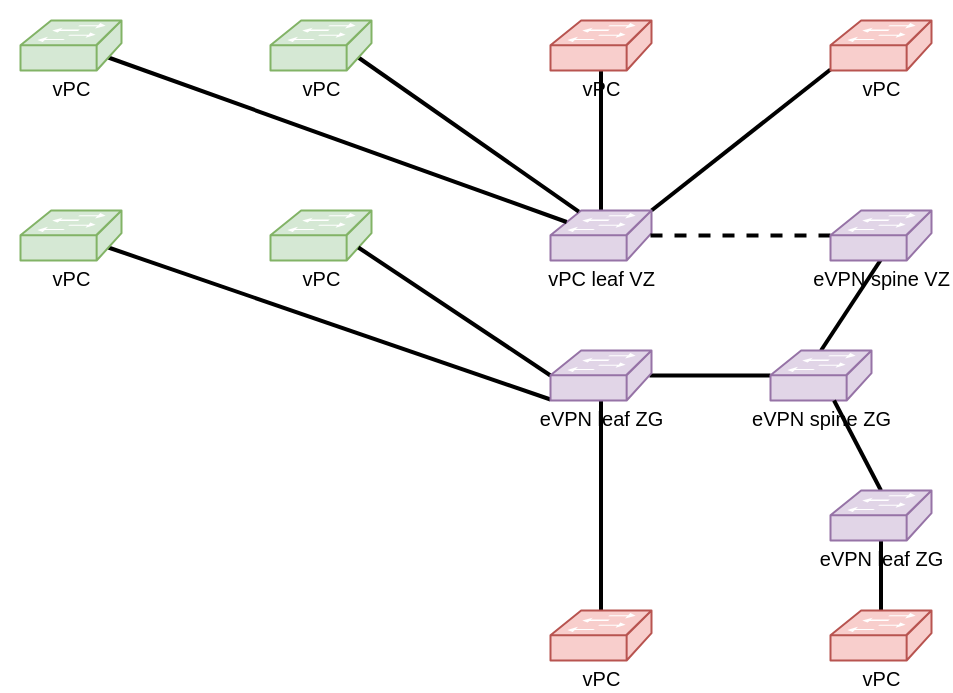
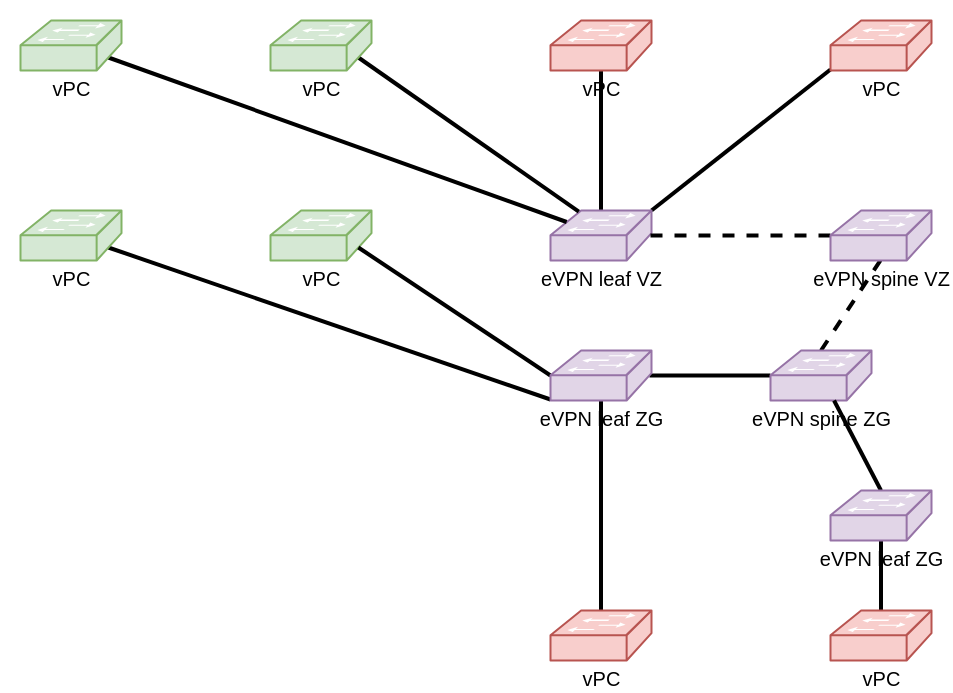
- <mxCell id="16" value="vPC leaf VZ" style="shape=mxgraph.cisco.switches.workgroup_switch;html=1;dashed=0;fillColor=#e1d5e7;strokeColor=#9673a6;strokeWidth=2;verticalLabelPosition=bottom;verticalAlign=top;fontFamily=Helvetica;fontSize=20;" parent="1" vertex="1"><mxGeometry x="550" y="210" width="101" height="50" as="geometry" /></mxCell>
+ <mxCell id="16" value="eVPN leaf VZ" style="shape=mxgraph.cisco.switches.workgroup_switch;html=1;dashed=0;fillColor=#e1d5e7;strokeColor=#9673a6;strokeWidth=2;verticalLabelPosition=bottom;verticalAlign=top;fontFamily=Helvetica;fontSize=20;" parent="1" vertex="1"><mxGeometry x="550" y="210" width="101" height="50" as="geometry" /></mxCell>
- <mxCell id="12" style="edgeStyle=none;rounded=0;orthogonalLoop=1;jettySize=auto;html=1;exitX=0.5;exitY=0;exitDx=0;exitDy=0;exitPerimeter=0;entryX=0.5;entryY=0.98;entryDx=0;entryDy=0;entryPerimeter=0;endArrow=none;endFill=0;strokeWidth=4;" parent="1" source="13" target="18" edge="1"><mxGeometry relative="1" as="geometry" /></mxCell>
+ <mxCell id="12" style="edgeStyle=none;rounded=0;orthogonalLoop=1;jettySize=auto;html=1;exitX=0.5;exitY=0;exitDx=0;exitDy=0;exitPerimeter=0;entryX=0.5;entryY=0.98;entryDx=0;entryDy=0;entryPerimeter=0;endArrow=none;endFill=0;strokeWidth=4;dashed=1;" parent="1" source="13" target="18" edge="1"><mxGeometry relative="1" as="geometry" /></mxCell>
